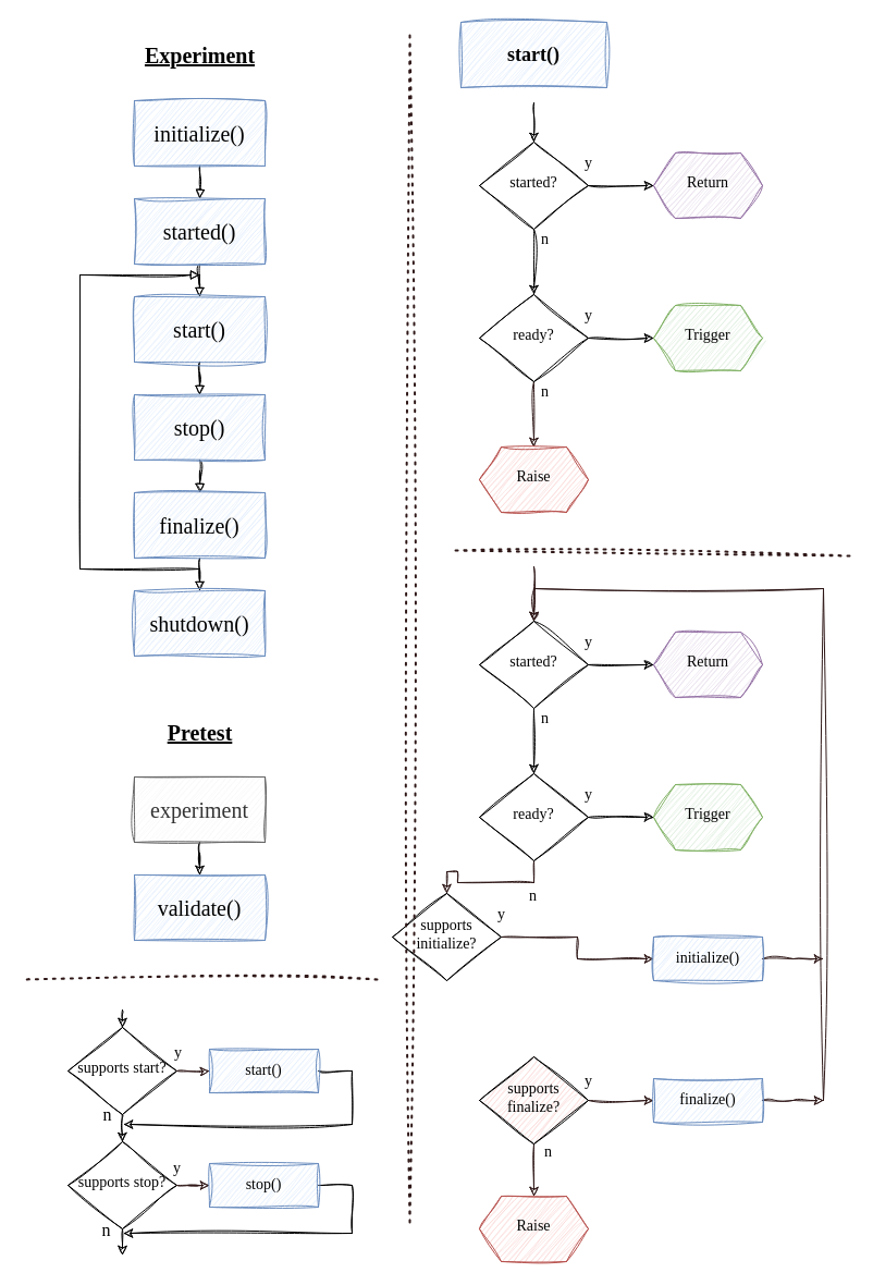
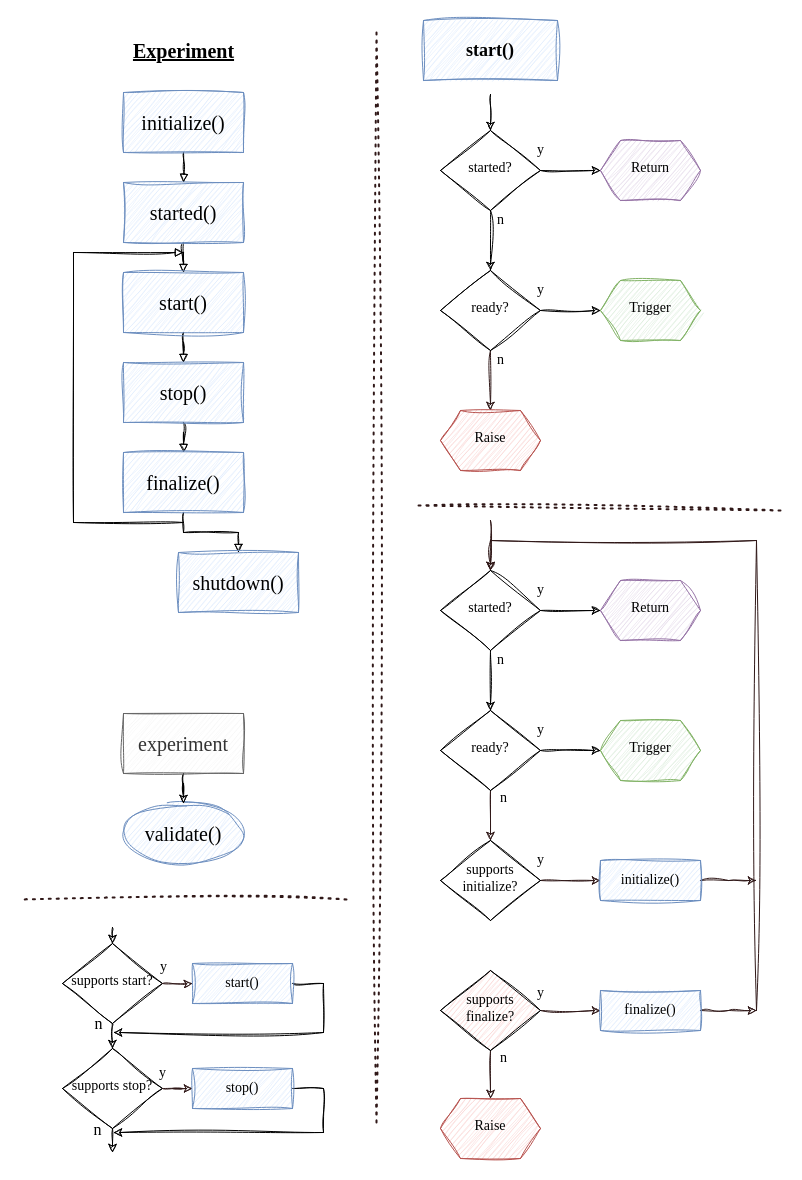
- <mxCell id="15" value="shutdown()" style="whiteSpace=wrap;html=1;fontSize=20;fontFamily=Architects Daughter;fillColor=#dae8fc;strokeColor=#6c8ebf;rounded=0;glass=0;strokeWidth=1;shadow=0;hachureGap=4;fontSource=https%3A%2F%2Ffonts.googleapis.com%2Fcss%3Ffamily%3DArchitects%2BDaughter;sketch=1;curveFitting=1;jiggle=2;" parent="1" vertex="1"><mxGeometry x="123" y="542" width="120" height="60" as="geometry" /></mxCell>
+ <mxCell id="15" value="shutdown()" style="whiteSpace=wrap;html=1;fontSize=20;fontFamily=Architects Daughter;fillColor=#dae8fc;strokeColor=#6c8ebf;rounded=0;glass=0;strokeWidth=1;shadow=0;hachureGap=4;fontSource=https%3A%2F%2Ffonts.googleapis.com%2Fcss%3Ffamily%3DArchitects%2BDaughter;sketch=1;curveFitting=1;jiggle=2;" parent="1" vertex="1"><mxGeometry x="178" y="552" width="120" height="60" as="geometry" /></mxCell>
- <mxCell id="18" value="Pretest" style="text;html=1;align=center;verticalAlign=middle;resizable=0;points=[];autosize=1;strokeColor=none;fillColor=none;fontSize=20;fontFamily=Architects Daughter;sketch=1;hachureGap=4;jiggle=2;curveFitting=1;fontSource=https%3A%2F%2Ffonts.googleapis.com%2Fcss%3Ffamily%3DArchitects%2BDaughter;fontStyle=5" parent="1" vertex="1"><mxGeometry x="133" y="652" width="100" height="40" as="geometry" /></mxCell>
- <mxCell id="17" value="validate()" style="whiteSpace=wrap;html=1;fontSize=20;fontFamily=Architects Daughter;fillColor=#dae8fc;strokeColor=#6c8ebf;rounded=0;glass=0;strokeWidth=1;shadow=0;hachureGap=4;fontSource=https%3A%2F%2Ffonts.googleapis.com%2Fcss%3Ffamily%3DArchitects%2BDaughter;sketch=1;curveFitting=1;jiggle=2;" parent="1" vertex="1"><mxGeometry x="123" y="803" width="120" height="60" as="geometry" /></mxCell>
+ <mxCell id="17" value="validate()" style="ellipse;whiteSpace=wrap;html=1;fontSize=20;fontFamily=Architects Daughter;fillColor=#dae8fc;strokeColor=#6c8ebf;glass=0;strokeWidth=1;shadow=0;hachureGap=4;fontSource=https%3A%2F%2Ffonts.googleapis.com%2Fcss%3Ffamily%3DArchitects%2BDaughter;sketch=1;curveFitting=1;jiggle=2;" parent="1" vertex="1"><mxGeometry x="123" y="803" width="120" height="60" as="geometry" /></mxCell>
- <mxCell id="41" value="supports initialize?" style="rhombus;whiteSpace=wrap;html=1;shadow=0;fontFamily=Architects Daughter;fontSize=14;align=center;strokeWidth=1;spacing=6;spacingTop=-4;rounded=0;sketch=1;curveFitting=1;jiggle=2;fontSource=https%3A%2F%2Ffonts.googleapis.com%2Fcss%3Ffamily%3DArchitects%2BDaughter;" parent="1" vertex="1"><mxGeometry x="360" y="820" width="100" height="80" as="geometry" /></mxCell>
+ <mxCell id="41" value="supports initialize?" style="rhombus;whiteSpace=wrap;html=1;shadow=0;fontFamily=Architects Daughter;fontSize=14;align=center;strokeWidth=1;spacing=6;spacingTop=-4;rounded=0;sketch=1;curveFitting=1;jiggle=2;fontSource=https%3A%2F%2Ffonts.googleapis.com%2Fcss%3Ffamily%3DArchitects%2BDaughter;" parent="1" vertex="1"><mxGeometry x="440" y="840" width="100" height="80" as="geometry" /></mxCell>
